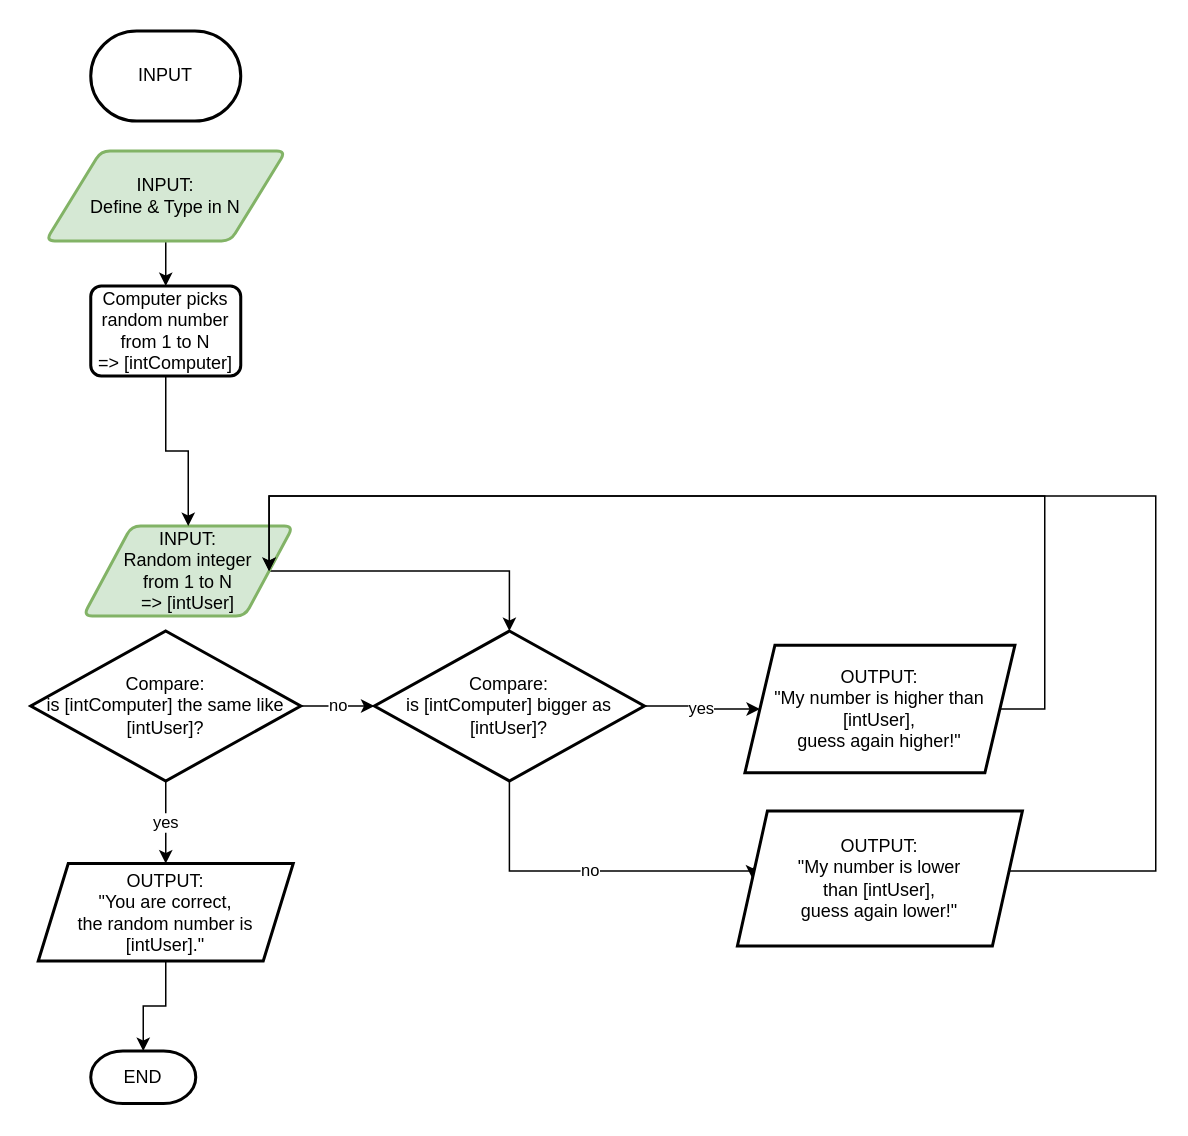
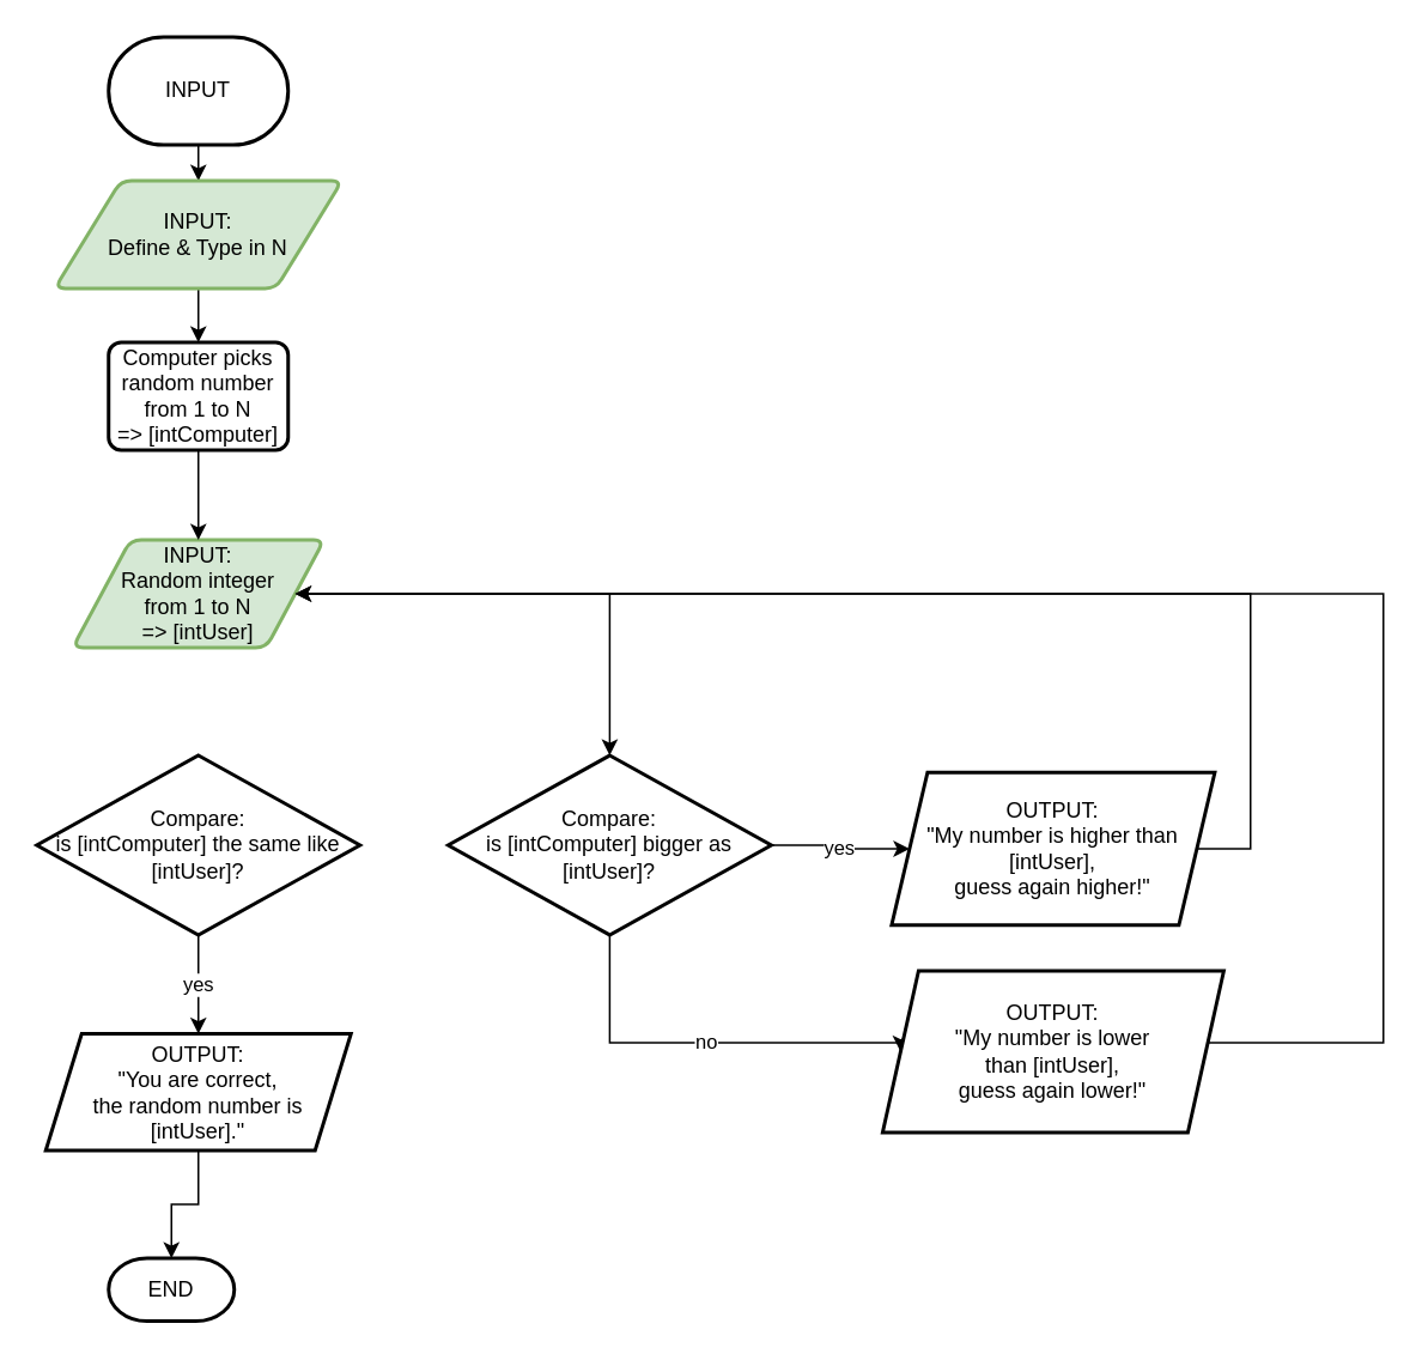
+ <mxCell id="4" value="" style="edgeStyle=orthogonalEdgeStyle;rounded=0;orthogonalLoop=1;jettySize=auto;html=1;" edge="1" parent="1" source="5" target="7"><mxGeometry relative="1" as="geometry" /></mxCell>
- <mxCell id="3" value="INPUT:&lt;br&gt;Random integer &lt;br&gt;from 1 to N&lt;br&gt;=&amp;gt; [intUser]" style="shape=parallelogram;html=1;strokeWidth=2;perimeter=parallelogramPerimeter;whiteSpace=wrap;rounded=1;arcSize=12;size=0.23;fillColor=#d5e8d4;strokeColor=#82b366;" vertex="1" parent="1"><mxGeometry x="55" y="350" width="140" height="60" as="geometry" /></mxCell>
+ <mxCell id="3" value="INPUT:&lt;br&gt;Random integer &lt;br&gt;from 1 to N&lt;br&gt;=&amp;gt; [intUser]" style="shape=parallelogram;html=1;strokeWidth=2;perimeter=parallelogramPerimeter;whiteSpace=wrap;rounded=1;arcSize=12;size=0.23;fillColor=#d5e8d4;strokeColor=#82b366;" vertex="1" parent="1"><mxGeometry x="40" y="300" width="140" height="60" as="geometry" /></mxCell>
- <mxCell id="11" value="no" style="edgeStyle=orthogonalEdgeStyle;rounded=0;orthogonalLoop=1;jettySize=auto;html=1;exitX=1;exitY=0.5;exitDx=0;exitDy=0;exitPerimeter=0;entryX=0;entryY=0.5;entryDx=0;entryDy=0;entryPerimeter=0;" edge="1" parent="1" source="12" target="17"><mxGeometry relative="1" as="geometry"><Array as="points" /></mxGeometry></mxCell>
